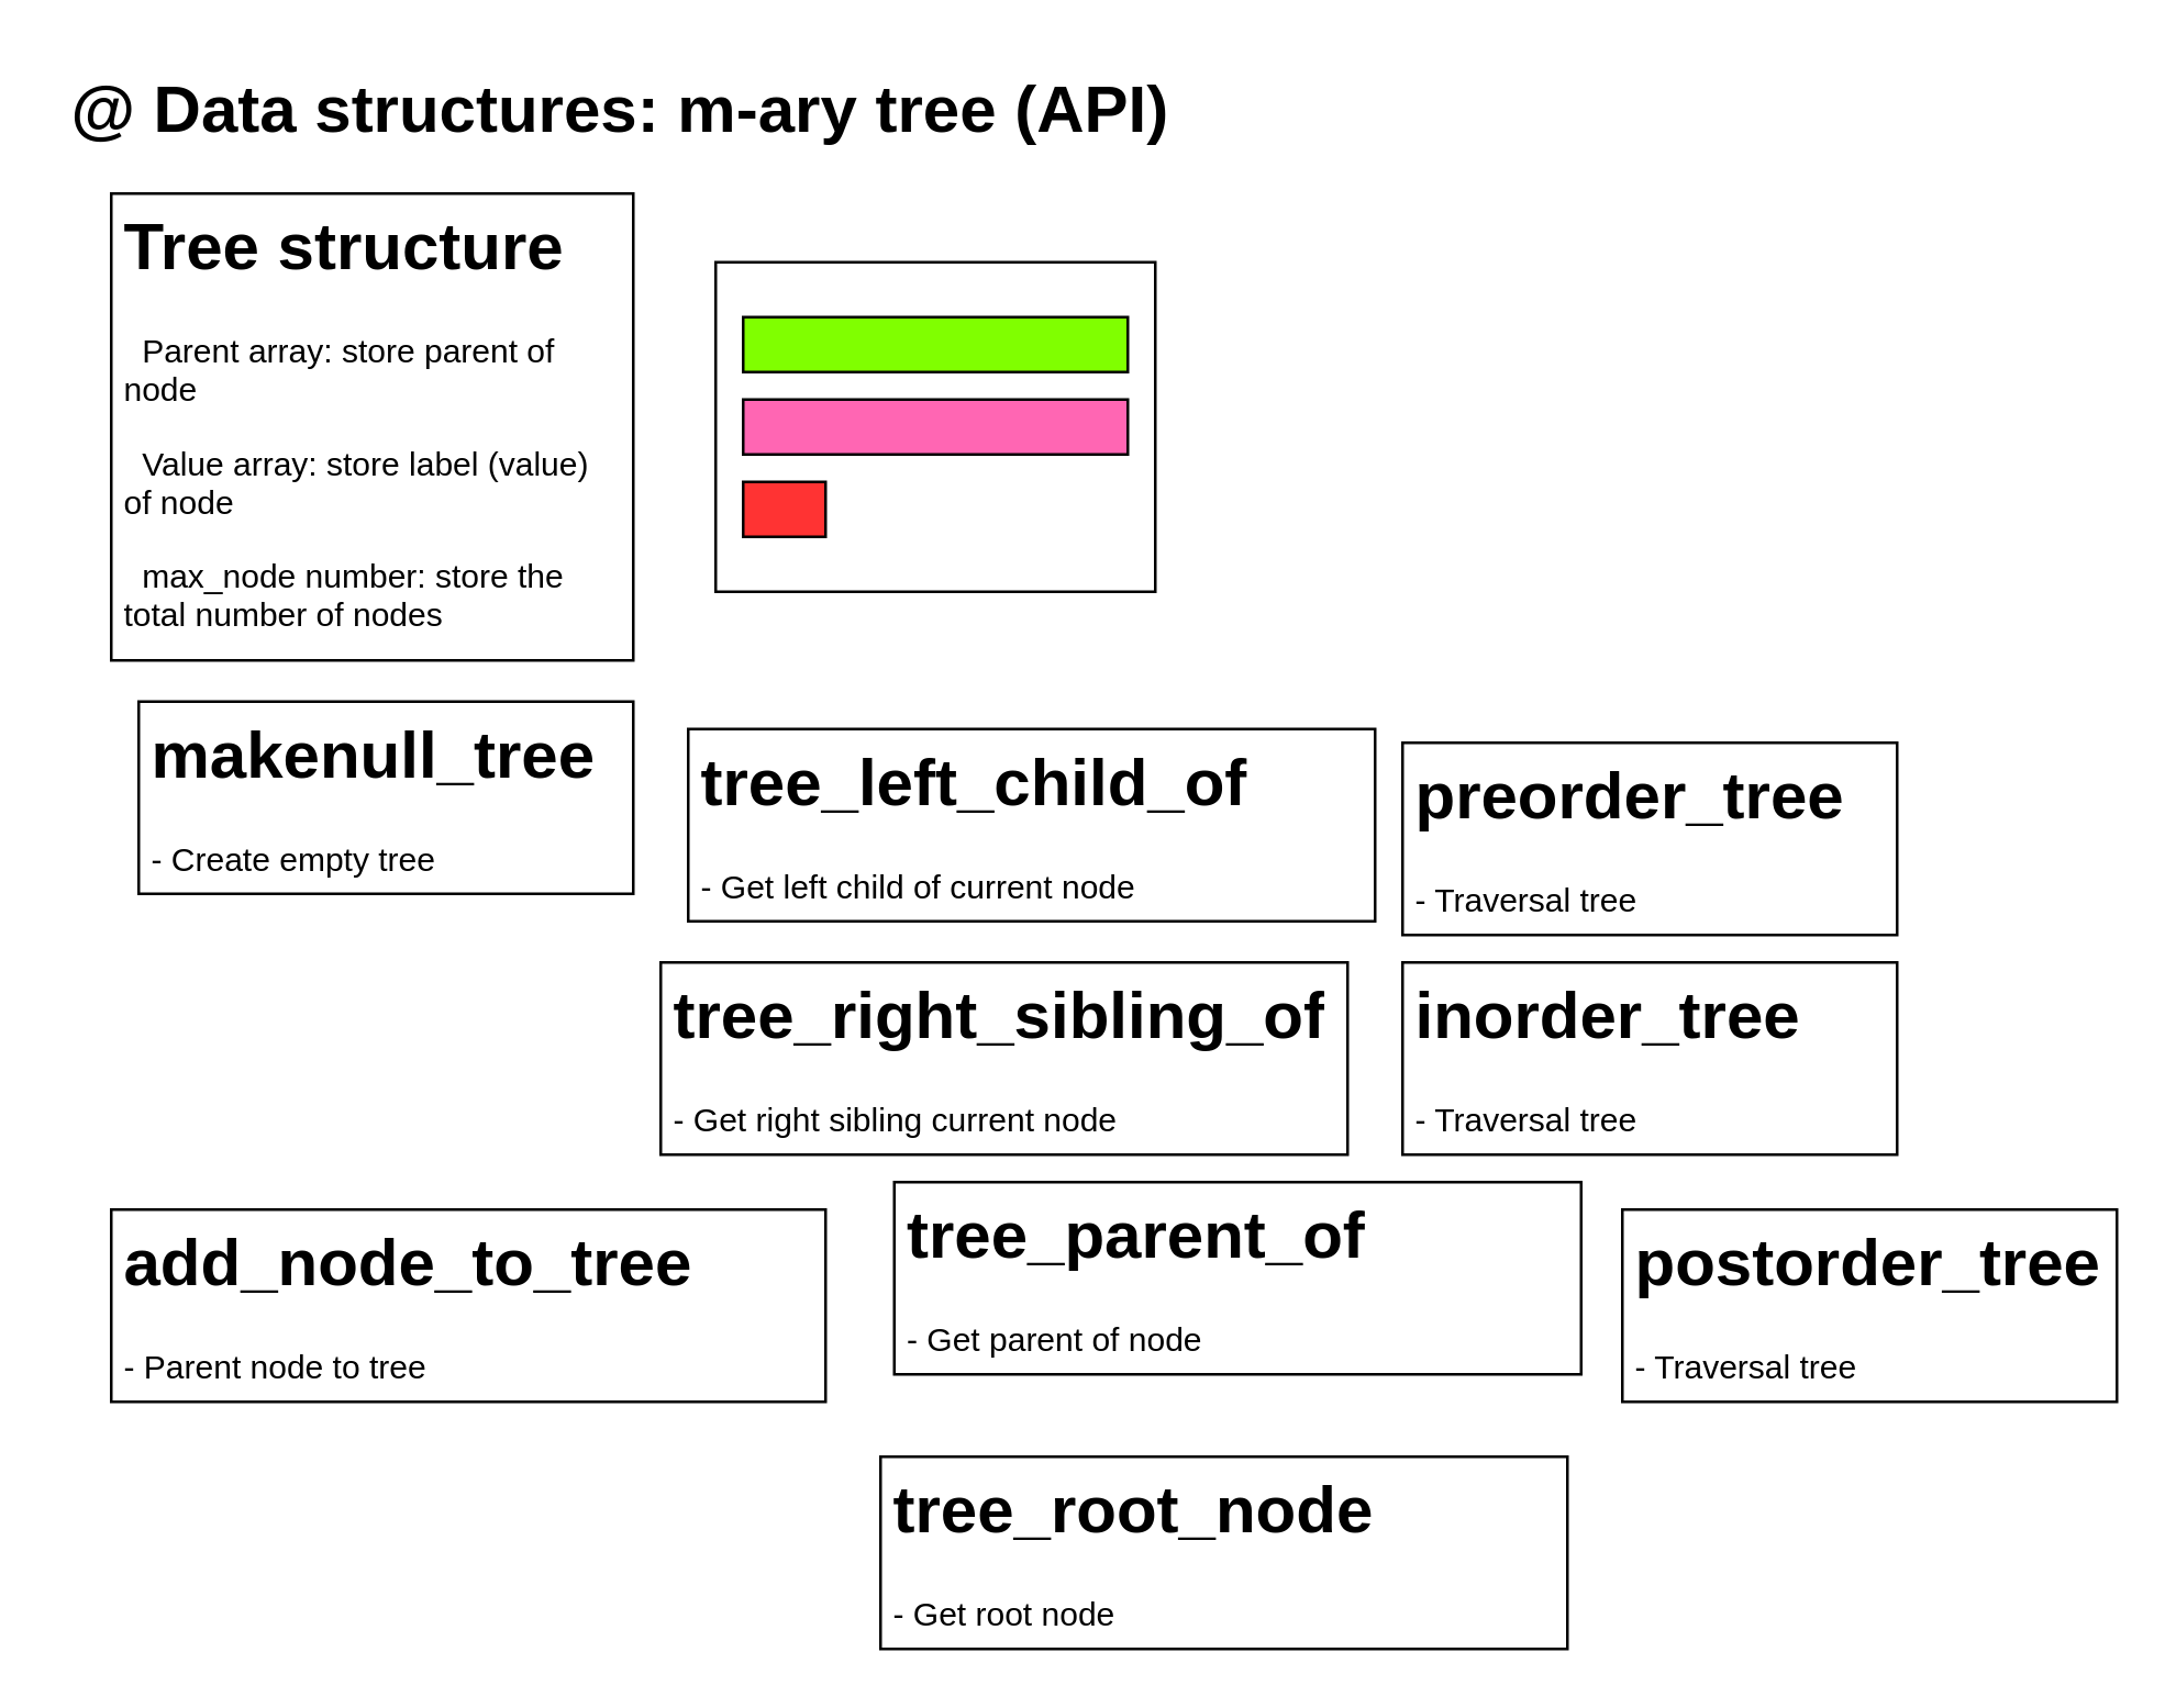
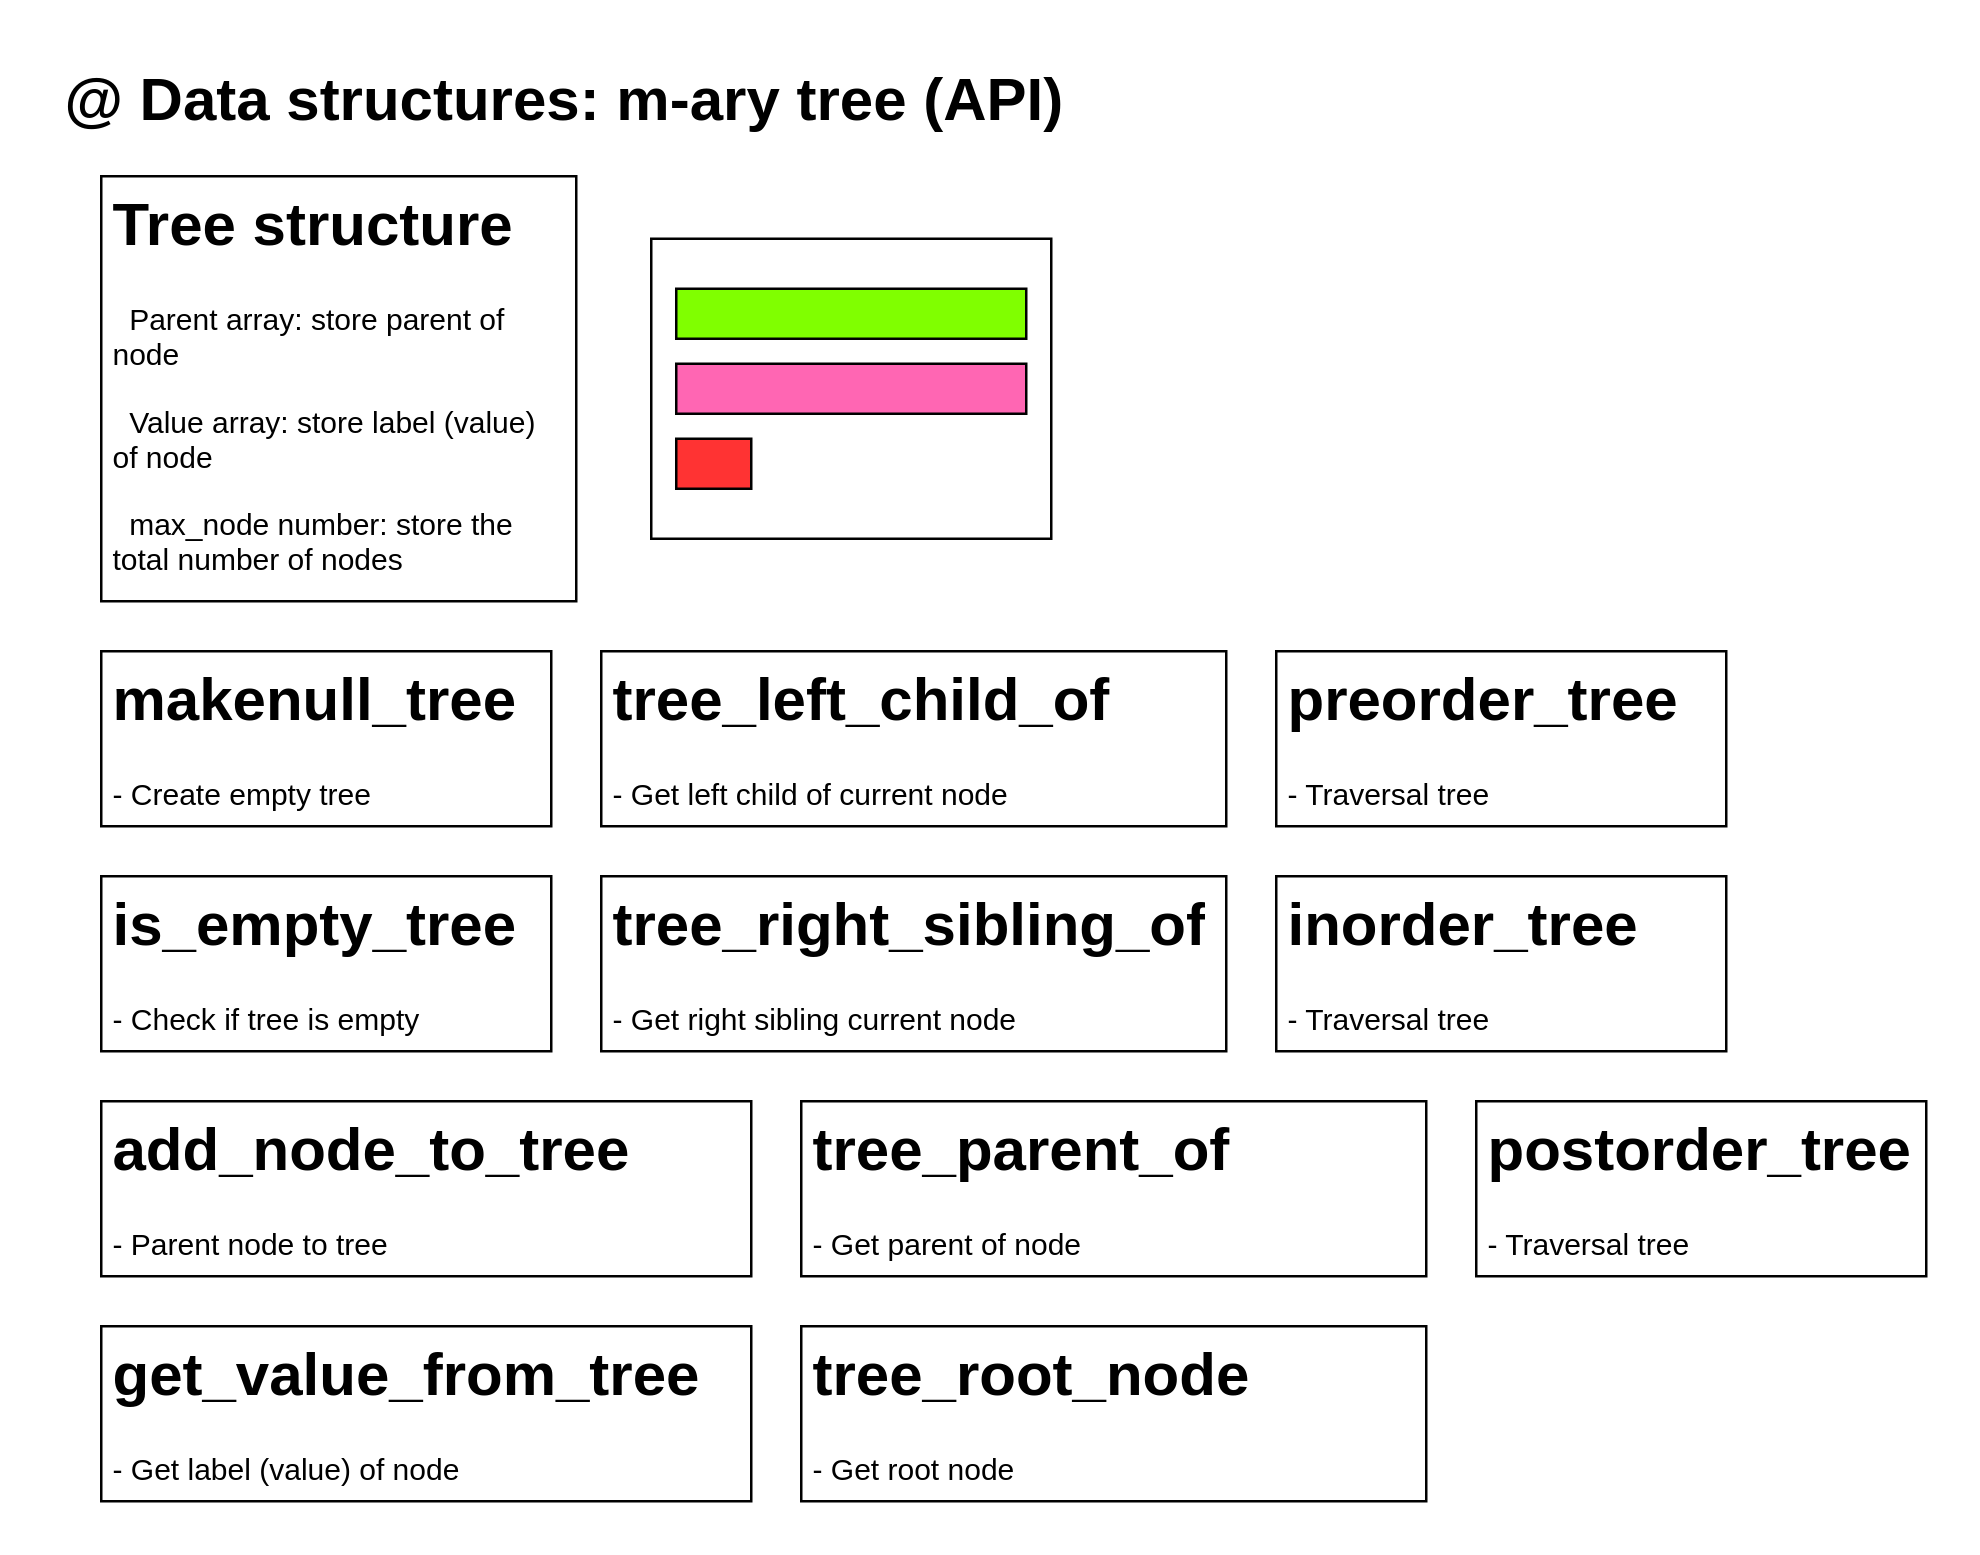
- <mxCell id="3" value="&lt;h1&gt;makenull_tree&lt;/h1&gt;&lt;p&gt;&lt;font style=&quot;font-size: 12px&quot;&gt;- Create empty tree&lt;/font&gt;&lt;/p&gt;" style="text;html=1;strokeColor=#000000;fillColor=none;spacing=5;spacingTop=-20;whiteSpace=wrap;overflow=hidden;rounded=0;" parent="1" vertex="1"><mxGeometry x="50" y="255" width="180" height="70" as="geometry" /></mxCell>
+ <mxCell id="3" value="&lt;h1&gt;makenull_tree&lt;/h1&gt;&lt;p&gt;&lt;font style=&quot;font-size: 12px&quot;&gt;- Create empty tree&lt;/font&gt;&lt;/p&gt;" style="text;html=1;strokeColor=#000000;fillColor=none;spacing=5;spacingTop=-20;whiteSpace=wrap;overflow=hidden;rounded=0;" parent="1" vertex="1"><mxGeometry x="40" y="260" width="180" height="70" as="geometry" /></mxCell>
- <mxCell id="8" value="&lt;h1&gt;tree_left_child_of&lt;/h1&gt;&lt;p&gt;&lt;font style=&quot;font-size: 12px&quot;&gt;- Get left child of current node&lt;/font&gt;&lt;/p&gt;" style="text;html=1;strokeColor=#000000;fillColor=none;spacing=5;spacingTop=-20;whiteSpace=wrap;overflow=hidden;rounded=0;" parent="1" vertex="1"><mxGeometry x="250" y="265" width="250" height="70" as="geometry" /></mxCell>
+ <mxCell id="8" value="&lt;h1&gt;tree_left_child_of&lt;/h1&gt;&lt;p&gt;&lt;font style=&quot;font-size: 12px&quot;&gt;- Get left child of current node&lt;/font&gt;&lt;/p&gt;" style="text;html=1;strokeColor=#000000;fillColor=none;spacing=5;spacingTop=-20;whiteSpace=wrap;overflow=hidden;rounded=0;" parent="1" vertex="1"><mxGeometry x="240" y="260" width="250" height="70" as="geometry" /></mxCell>
- <mxCell id="11" value="&lt;h1&gt;preorder_tree&lt;/h1&gt;&lt;p&gt;&lt;font style=&quot;font-size: 12px&quot;&gt;- Traversal tree&lt;/font&gt;&lt;/p&gt;" style="text;html=1;strokeColor=#000000;fillColor=none;spacing=5;spacingTop=-20;whiteSpace=wrap;overflow=hidden;rounded=0;" parent="1" vertex="1"><mxGeometry x="510" y="270" width="180" height="70" as="geometry" /></mxCell>
+ <mxCell id="11" value="&lt;h1&gt;preorder_tree&lt;/h1&gt;&lt;p&gt;&lt;font style=&quot;font-size: 12px&quot;&gt;- Traversal tree&lt;/font&gt;&lt;/p&gt;" style="text;html=1;strokeColor=#000000;fillColor=none;spacing=5;spacingTop=-20;whiteSpace=wrap;overflow=hidden;rounded=0;" parent="1" vertex="1"><mxGeometry x="510" y="260" width="180" height="70" as="geometry" /></mxCell>
+ <mxCell id="4" value="&lt;h1&gt;is_empty_tree&lt;/h1&gt;&lt;p&gt;- Check if tree is empty&lt;/p&gt;" style="text;html=1;strokeColor=#000000;fillColor=none;spacing=5;spacingTop=-20;whiteSpace=wrap;overflow=hidden;rounded=0;" parent="1" vertex="1"><mxGeometry x="40" y="350" width="180" height="70" as="geometry" /></mxCell>
- <mxCell id="14" value="&lt;h1&gt;tree_parent_of&lt;/h1&gt;&lt;p&gt;&lt;font style=&quot;font-size: 12px&quot;&gt;- Get parent of node&lt;/font&gt;&lt;/p&gt;" style="text;html=1;strokeColor=#000000;fillColor=none;spacing=5;spacingTop=-20;whiteSpace=wrap;overflow=hidden;rounded=0;" parent="1" vertex="1"><mxGeometry x="325" y="430" width="250" height="70" as="geometry" /></mxCell>
+ <mxCell id="14" value="&lt;h1&gt;tree_parent_of&lt;/h1&gt;&lt;p&gt;&lt;font style=&quot;font-size: 12px&quot;&gt;- Get parent of node&lt;/font&gt;&lt;/p&gt;" style="text;html=1;strokeColor=#000000;fillColor=none;spacing=5;spacingTop=-20;whiteSpace=wrap;overflow=hidden;rounded=0;" parent="1" vertex="1"><mxGeometry x="320" y="440" width="250" height="70" as="geometry" /></mxCell>
+ <mxCell id="6" value="&lt;h1&gt;get_value_from_tree&lt;/h1&gt;&lt;p&gt;&lt;font style=&quot;font-size: 12px&quot;&gt;- Get label (value) of node&lt;/font&gt;&lt;/p&gt;" style="text;html=1;strokeColor=#000000;fillColor=none;spacing=5;spacingTop=-20;whiteSpace=wrap;overflow=hidden;rounded=0;" parent="1" vertex="1"><mxGeometry x="40" y="530" width="260" height="70" as="geometry" /></mxCell>
